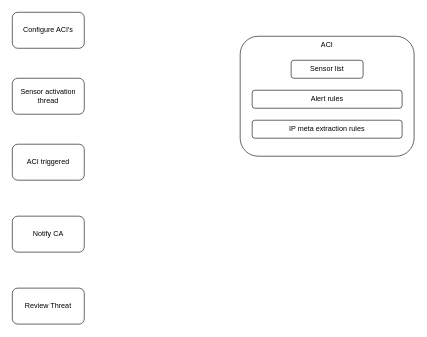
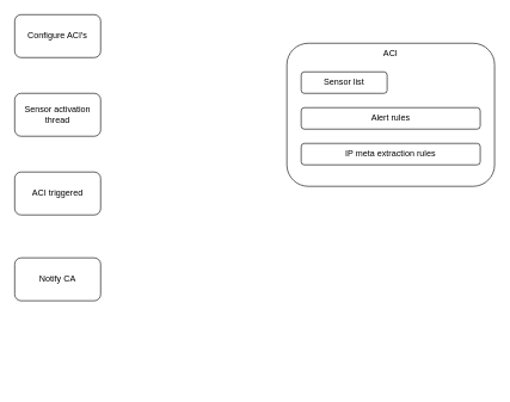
- <mxCell id="6" value="Sensor list" style="rounded=1;whiteSpace=wrap;html=1;" vertex="1" parent="1"><mxGeometry x="485" y="100" width="120" height="30" as="geometry" /></mxCell>
+ <mxCell id="6" value="Sensor list" style="rounded=1;whiteSpace=wrap;html=1;" vertex="1" parent="1"><mxGeometry x="420" y="100" width="120" height="30" as="geometry" /></mxCell>
- <mxCell id="10" value="Review Threat" style="rounded=1;whiteSpace=wrap;html=1;" vertex="1" parent="1"><mxGeometry x="20" y="480" width="120" height="60" as="geometry" /></mxCell>
